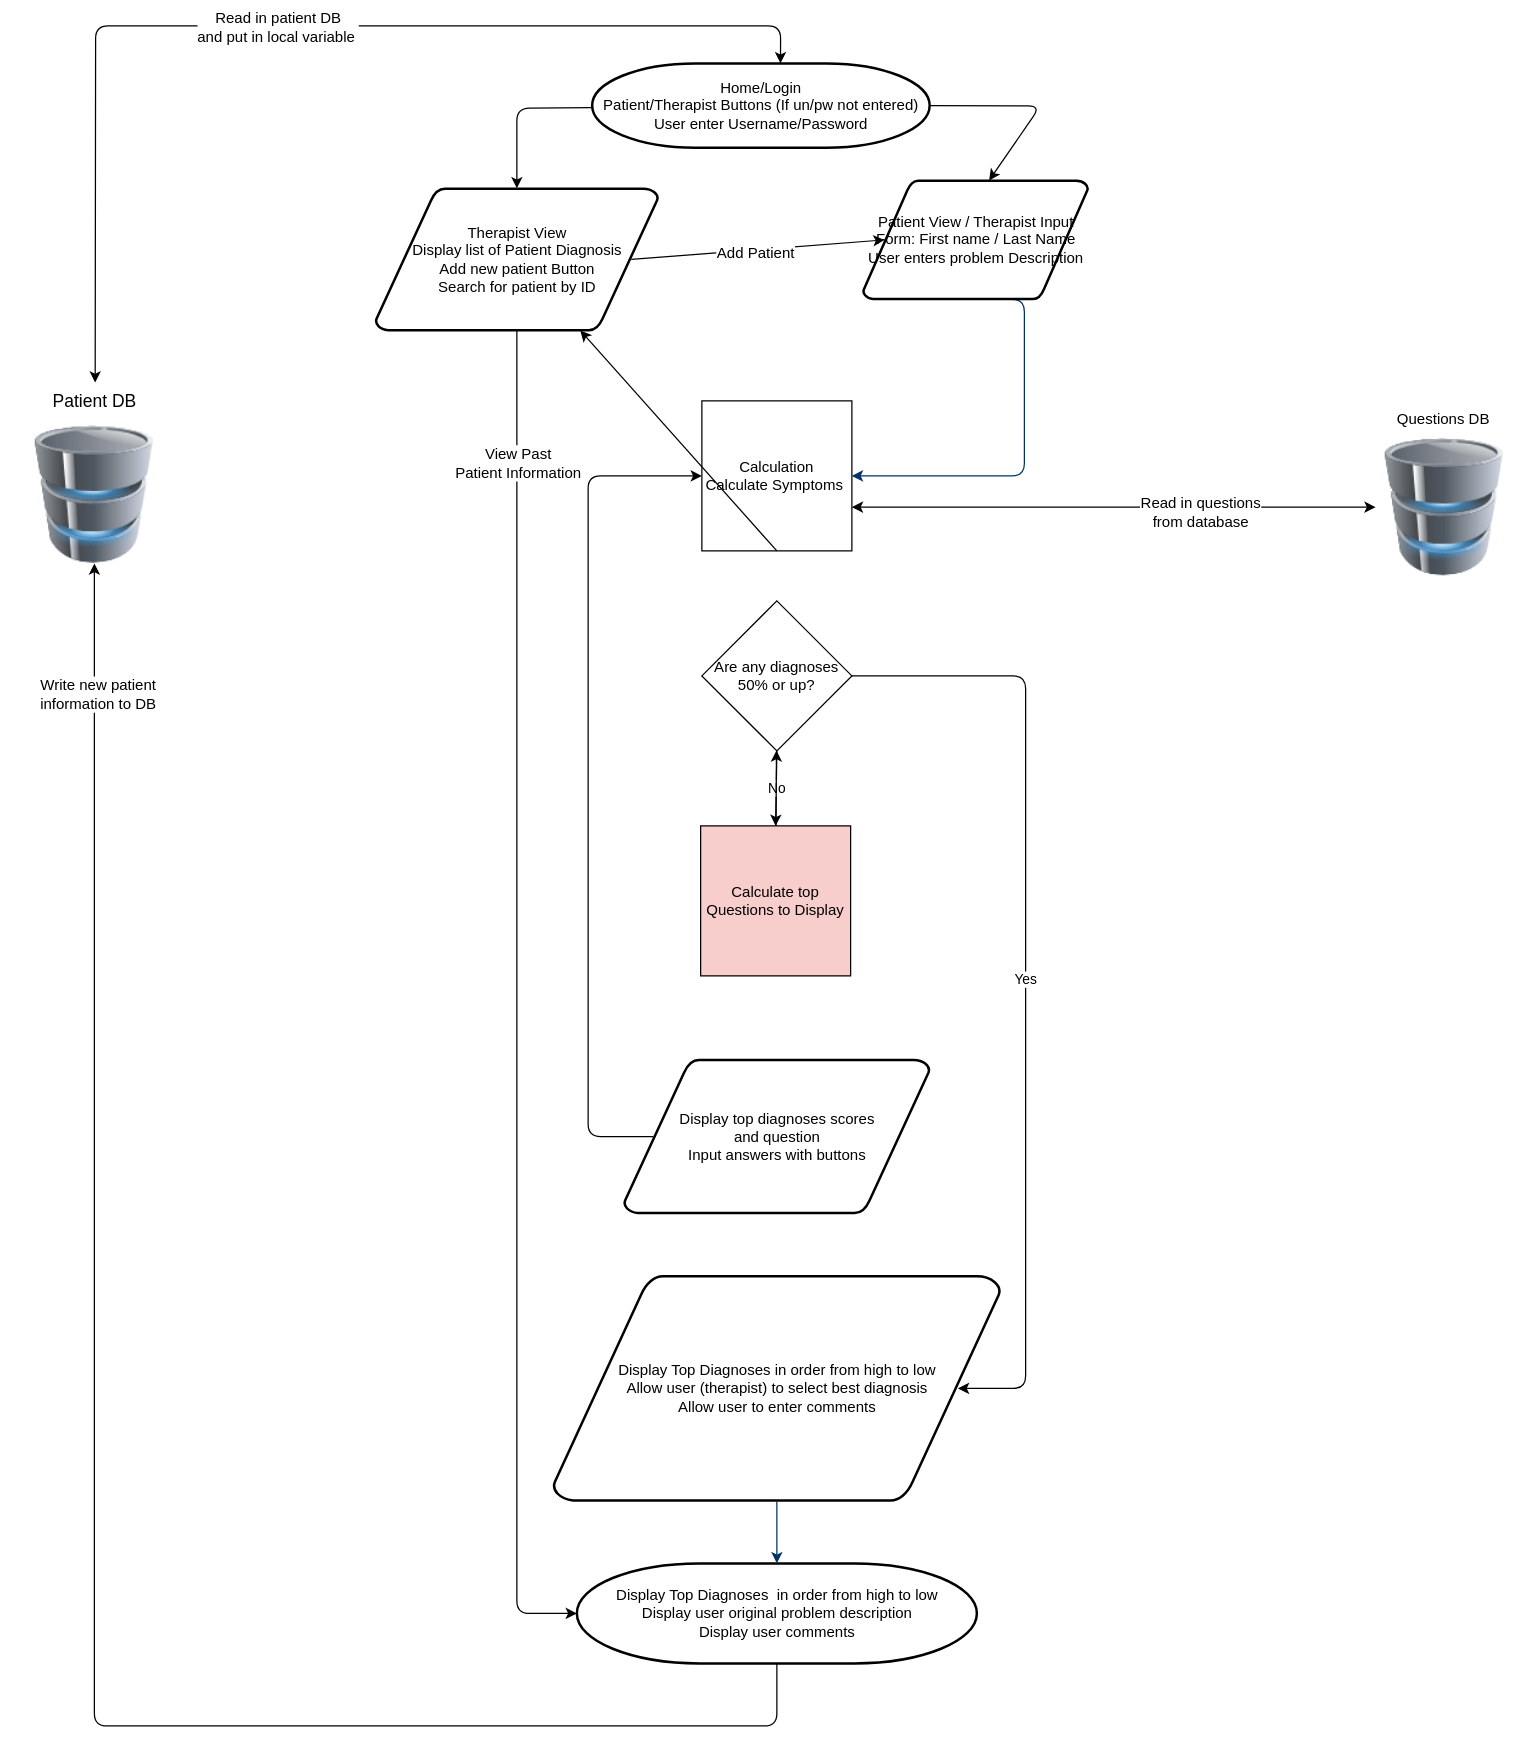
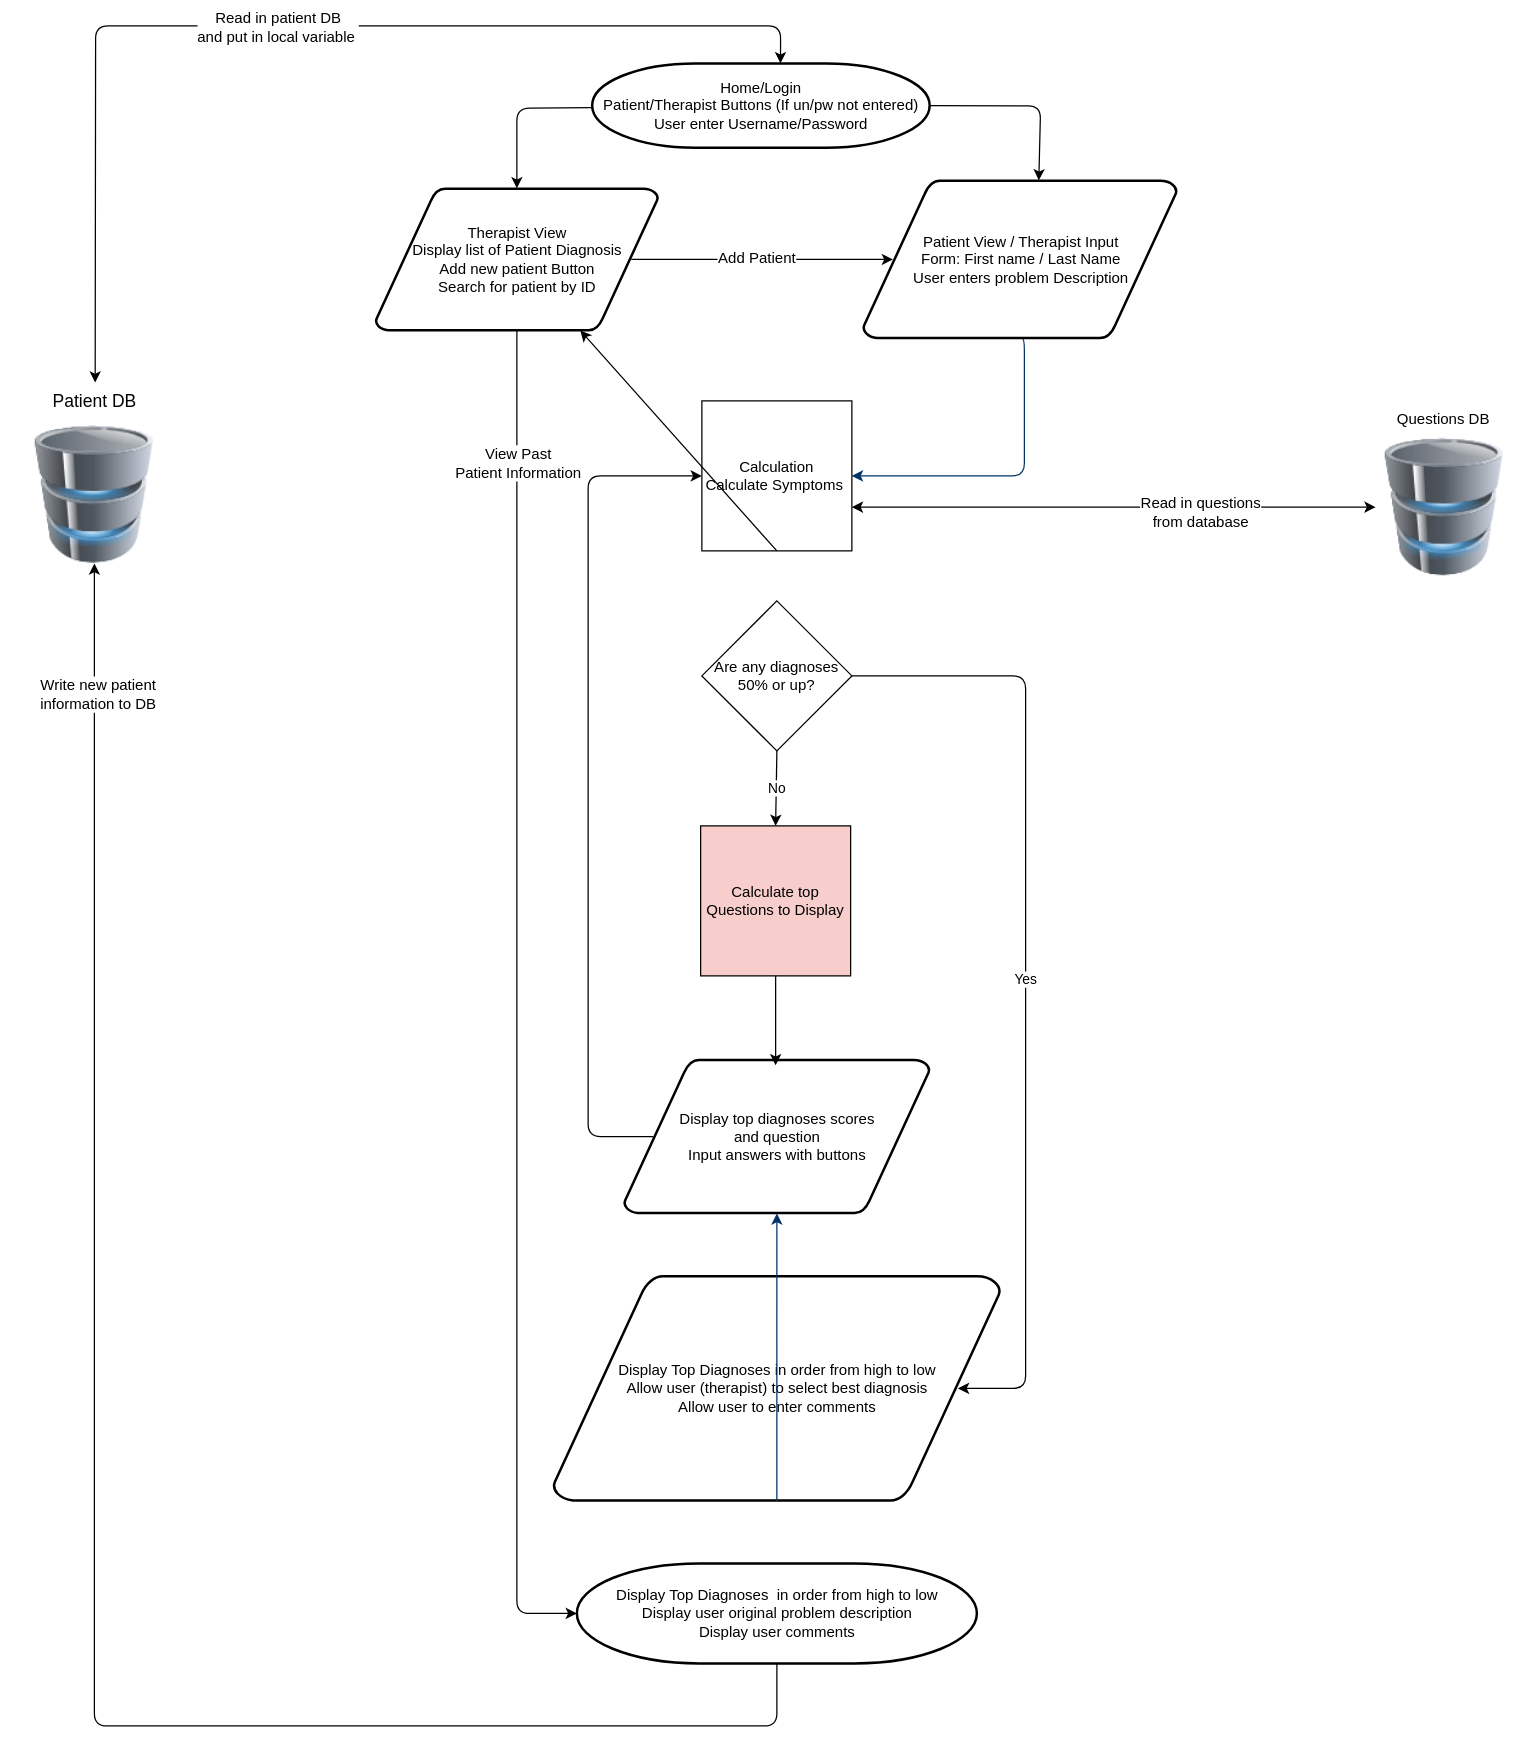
- <mxCell id="9" value="Patient View / Therapist Input&lt;br&gt;Form: First name / Last Name&lt;br&gt;User enters problem Description" style="shape=mxgraph.flowchart.data;strokeWidth=2;gradientColor=none;gradientDirection=north;fontStyle=0;html=1;" parent="1" vertex="1"><mxGeometry x="690" y="143.71" width="180" height="95" as="geometry" /></mxCell>
+ <mxCell id="9" value="Patient View / Therapist Input&lt;br&gt;Form: First name / Last Name&lt;br&gt;User enters problem Description" style="shape=mxgraph.flowchart.data;strokeWidth=2;gradientColor=none;gradientDirection=north;fontStyle=0;html=1;" parent="1" vertex="1"><mxGeometry x="690" y="143.71" width="251.01" height="126.29" as="geometry" /></mxCell>
- <mxCell id="18" value="" style="endArrow=classic;html=1;" parent="1" source="16" target="14" edge="1"><mxGeometry width="50" height="50" relative="1" as="geometry"><mxPoint x="619.335" y="780" as="sourcePoint" /><mxPoint x="619.34" y="833.71" as="targetPoint" /></mxGeometry></mxCell>
+ <mxCell id="18" value="" style="endArrow=classic;html=1;entryX=0.496;entryY=0.037;entryDx=0;entryDy=0;entryPerimeter=0;" parent="1" source="16" target="13" edge="1"><mxGeometry width="50" height="50" relative="1" as="geometry"><mxPoint x="619.335" y="780" as="sourcePoint" /><mxPoint x="619.34" y="833.71" as="targetPoint" /></mxGeometry></mxCell>
- <mxCell id="8" value="" style="edgeStyle=elbowEdgeStyle;elbow=vertical;exitX=0.5;exitY=1;exitPerimeter=0;entryX=0.5;entryY=0;entryPerimeter=0;fontStyle=1;strokeColor=#003366;strokeWidth=1;html=1;" parent="1" source="6" target="7" edge="1"><mxGeometry x="-20" y="-680" width="100" height="100" as="geometry"><mxPoint x="280" y="-560" as="sourcePoint" /><mxPoint x="380" y="-660" as="targetPoint" /></mxGeometry></mxCell>
+ <mxCell id="8" value="" style="edgeStyle=elbowEdgeStyle;elbow=vertical;exitX=0.5;exitY=1;exitPerimeter=0;fontStyle=1;strokeColor=#003366;strokeWidth=1;html=1;" parent="1" source="6" target="13" edge="1"><mxGeometry x="-20" y="-680" width="100" height="100" as="geometry"><mxPoint x="280" y="-560" as="sourcePoint" /><mxPoint x="380" y="-660" as="targetPoint" /></mxGeometry></mxCell>
